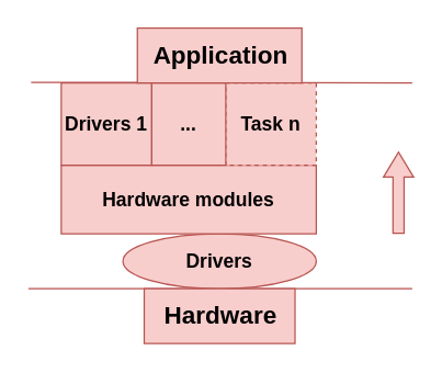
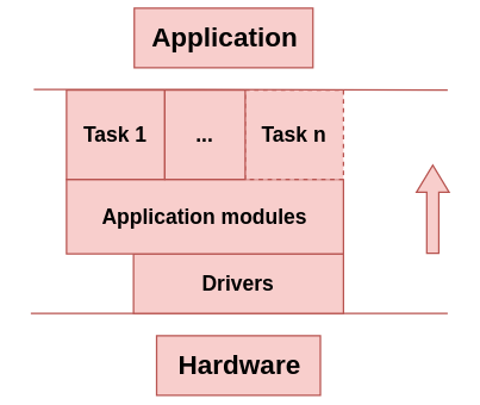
- <mxCell id="9" value="&lt;b&gt;&lt;font style=&quot;font-size: 18px;&quot;&gt;Application&lt;br&gt;&lt;/font&gt;&lt;/b&gt;" style="text;html=1;align=center;verticalAlign=middle;resizable=0;points=[];autosize=1;strokeColor=#b85450;fillColor=#f8cecc;" vertex="1" parent="1"><mxGeometry x="99.5" y="20" width="120" height="40" as="geometry" /></mxCell>
+ <mxCell id="9" value="&lt;b&gt;&lt;font style=&quot;font-size: 18px;&quot;&gt;Application&lt;br&gt;&lt;/font&gt;&lt;/b&gt;" style="text;html=1;align=center;verticalAlign=middle;resizable=0;points=[];autosize=1;strokeColor=#b85450;fillColor=#f8cecc;" vertex="1" parent="1"><mxGeometry x="89.5" y="5" width="120" height="40" as="geometry" /></mxCell>
- <mxCell id="5" value="&lt;font style=&quot;font-size: 14px;&quot;&gt;&lt;b&gt;Drivers 1&lt;/b&gt;&lt;/font&gt;" style="rounded=0;whiteSpace=wrap;html=1;fillColor=#f8cecc;strokeColor=#b85450;" vertex="1" parent="1"><mxGeometry x="44" y="60" width="66" height="60" as="geometry" /></mxCell>
+ <mxCell id="5" value="&lt;font style=&quot;font-size: 14px;&quot;&gt;&lt;b&gt;Task 1&lt;/b&gt;&lt;/font&gt;" style="rounded=0;whiteSpace=wrap;html=1;fillColor=#f8cecc;strokeColor=#b85450;" vertex="1" parent="1"><mxGeometry x="44" y="60" width="66" height="60" as="geometry" /></mxCell>
- <mxCell id="4" value="&lt;font style=&quot;font-size: 14px;&quot;&gt;&lt;b&gt;Hardware modules&lt;/b&gt;&lt;/font&gt;" style="rounded=0;whiteSpace=wrap;html=1;fillColor=#f8cecc;strokeColor=#b85450;" vertex="1" parent="1"><mxGeometry x="44" y="120" width="186" height="50" as="geometry" /></mxCell>
+ <mxCell id="4" value="&lt;font style=&quot;font-size: 14px;&quot;&gt;&lt;b&gt;Application modules&lt;/b&gt;&lt;/font&gt;" style="rounded=0;whiteSpace=wrap;html=1;fillColor=#f8cecc;strokeColor=#b85450;" vertex="1" parent="1"><mxGeometry x="44" y="120" width="186" height="50" as="geometry" /></mxCell>
- <mxCell id="3" value="&lt;font style=&quot;font-size: 14px;&quot;&gt;&lt;b&gt;Drivers&lt;/b&gt;&lt;/font&gt;" style="ellipse;whiteSpace=wrap;html=1;fillColor=#f8cecc;strokeColor=#b85450;" vertex="1" parent="1"><mxGeometry x="89" y="170" width="141" height="40" as="geometry" /></mxCell>
+ <mxCell id="3" value="&lt;font style=&quot;font-size: 14px;&quot;&gt;&lt;b&gt;Drivers&lt;/b&gt;&lt;/font&gt;" style="rounded=0;whiteSpace=wrap;html=1;fillColor=#f8cecc;strokeColor=#b85450;" vertex="1" parent="1"><mxGeometry x="89" y="170" width="141" height="40" as="geometry" /></mxCell>
- <mxCell id="11" value="&lt;b&gt;&lt;font style=&quot;font-size: 18px;&quot;&gt;Hardware&lt;br&gt;&lt;/font&gt;&lt;/b&gt;" style="text;html=1;align=center;verticalAlign=middle;resizable=0;points=[];autosize=1;strokeColor=#b85450;fillColor=#f8cecc;" vertex="1" parent="1"><mxGeometry x="104.5" y="210" width="110" height="40" as="geometry" /></mxCell>
+ <mxCell id="11" value="&lt;b&gt;&lt;font style=&quot;font-size: 18px;&quot;&gt;Hardware&lt;br&gt;&lt;/font&gt;&lt;/b&gt;" style="text;html=1;align=center;verticalAlign=middle;resizable=0;points=[];autosize=1;strokeColor=#b85450;fillColor=#f8cecc;" vertex="1" parent="1"><mxGeometry x="104.5" y="225" width="110" height="40" as="geometry" /></mxCell>
